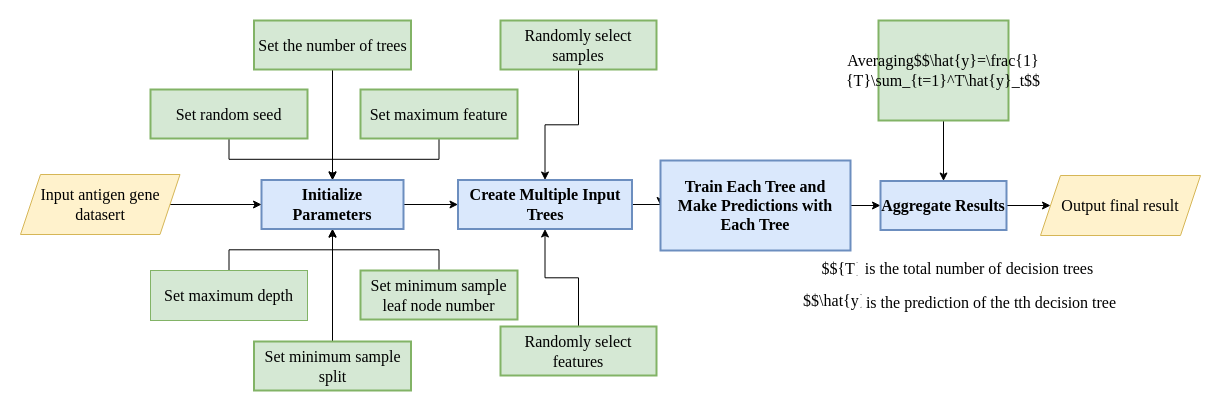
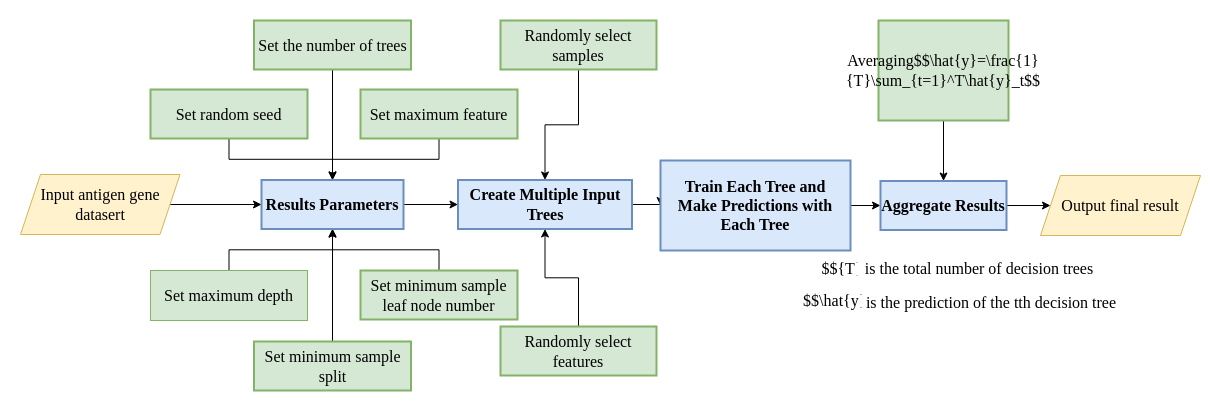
- <mxCell id="3" value="Initialize Parameters" style="whiteSpace=wrap;strokeWidth=2;fillColor=#dae8fc;strokeColor=#6c8ebf;fontFamily=Times New Roman;fontSize=16;fontStyle=1" vertex="1" parent="1"><mxGeometry x="261" y="179.5" width="142" height="49" as="geometry" /></mxCell>
+ <mxCell id="3" value="Results Parameters" style="whiteSpace=wrap;strokeWidth=2;fillColor=#dae8fc;strokeColor=#6c8ebf;fontFamily=Times New Roman;fontSize=16;fontStyle=1" vertex="1" parent="1"><mxGeometry x="261" y="179.5" width="142" height="49" as="geometry" /></mxCell>
